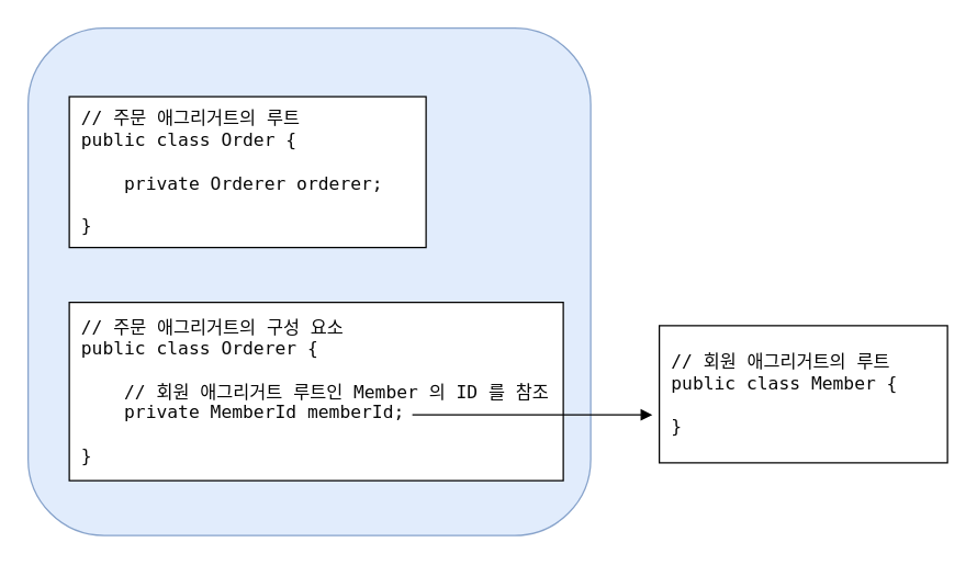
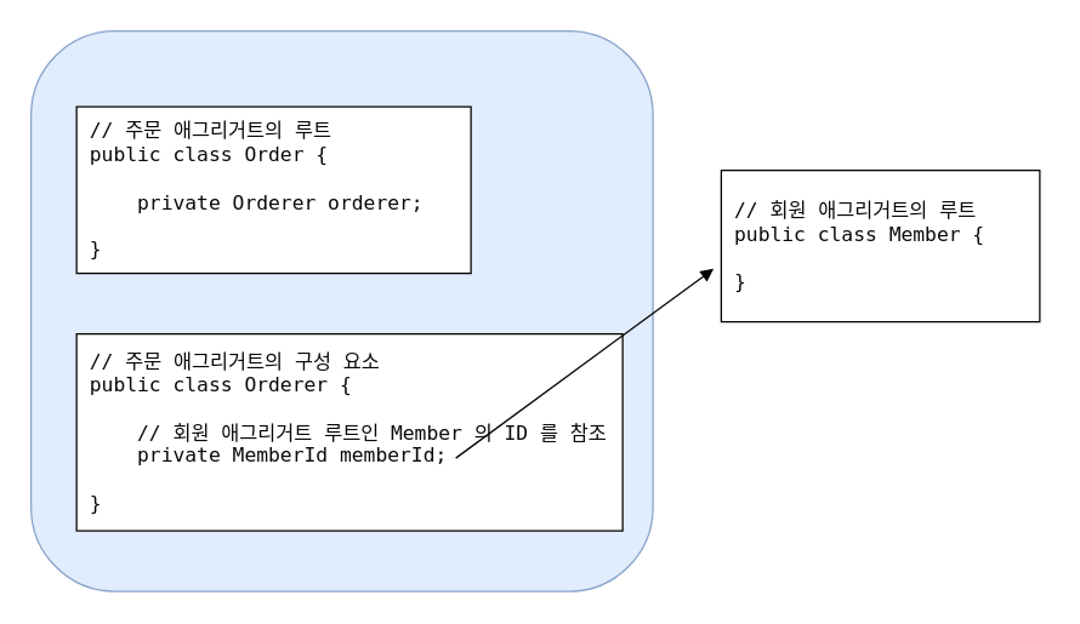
- <mxCell id="5" value="&lt;div style=&quot;background-color: rgb(255, 255, 255);&quot;&gt;&lt;pre style=&quot;&quot;&gt;&lt;font face=&quot;IBM Plex Mono, monospace&quot; color=&quot;#080808&quot;&gt;&lt;span style=&quot;font-size: 13.067px;&quot;&gt;// 회원 애그리거트의 루트&lt;br/&gt;public class Member {&lt;br/&gt;    &lt;br/&gt;}&lt;/span&gt;&lt;/font&gt;&lt;br&gt;&lt;/pre&gt;&lt;/div&gt;" style="rounded=0;whiteSpace=wrap;html=1;align=left;spacingLeft=7;" vertex="1" parent="1"><mxGeometry x="480" y="237" width="210" height="100" as="geometry" /></mxCell>
+ <mxCell id="5" value="&lt;div style=&quot;background-color: rgb(255, 255, 255);&quot;&gt;&lt;pre style=&quot;&quot;&gt;&lt;font face=&quot;IBM Plex Mono, monospace&quot; color=&quot;#080808&quot;&gt;&lt;span style=&quot;font-size: 13.067px;&quot;&gt;// 회원 애그리거트의 루트&lt;br/&gt;public class Member {&lt;br/&gt;    &lt;br/&gt;}&lt;/span&gt;&lt;/font&gt;&lt;br&gt;&lt;/pre&gt;&lt;/div&gt;" style="rounded=0;whiteSpace=wrap;html=1;align=left;spacingLeft=7;" vertex="1" parent="1"><mxGeometry x="475" y="112" width="210" height="100" as="geometry" /></mxCell>
